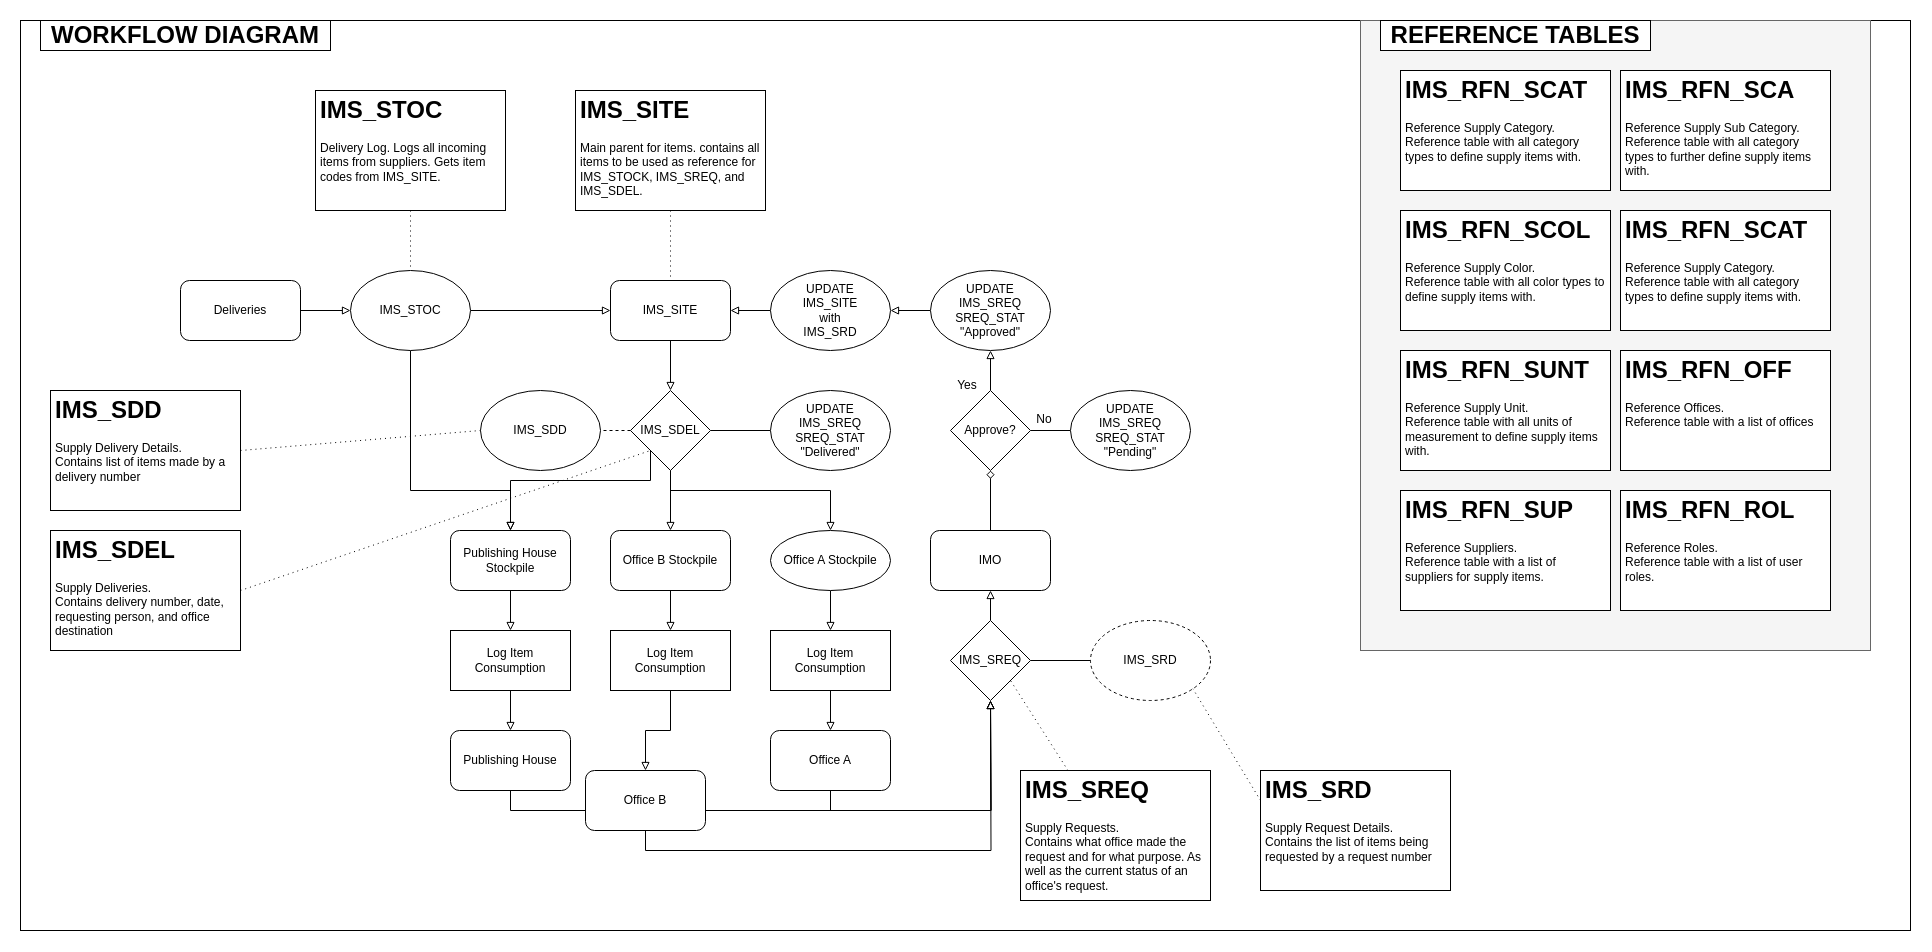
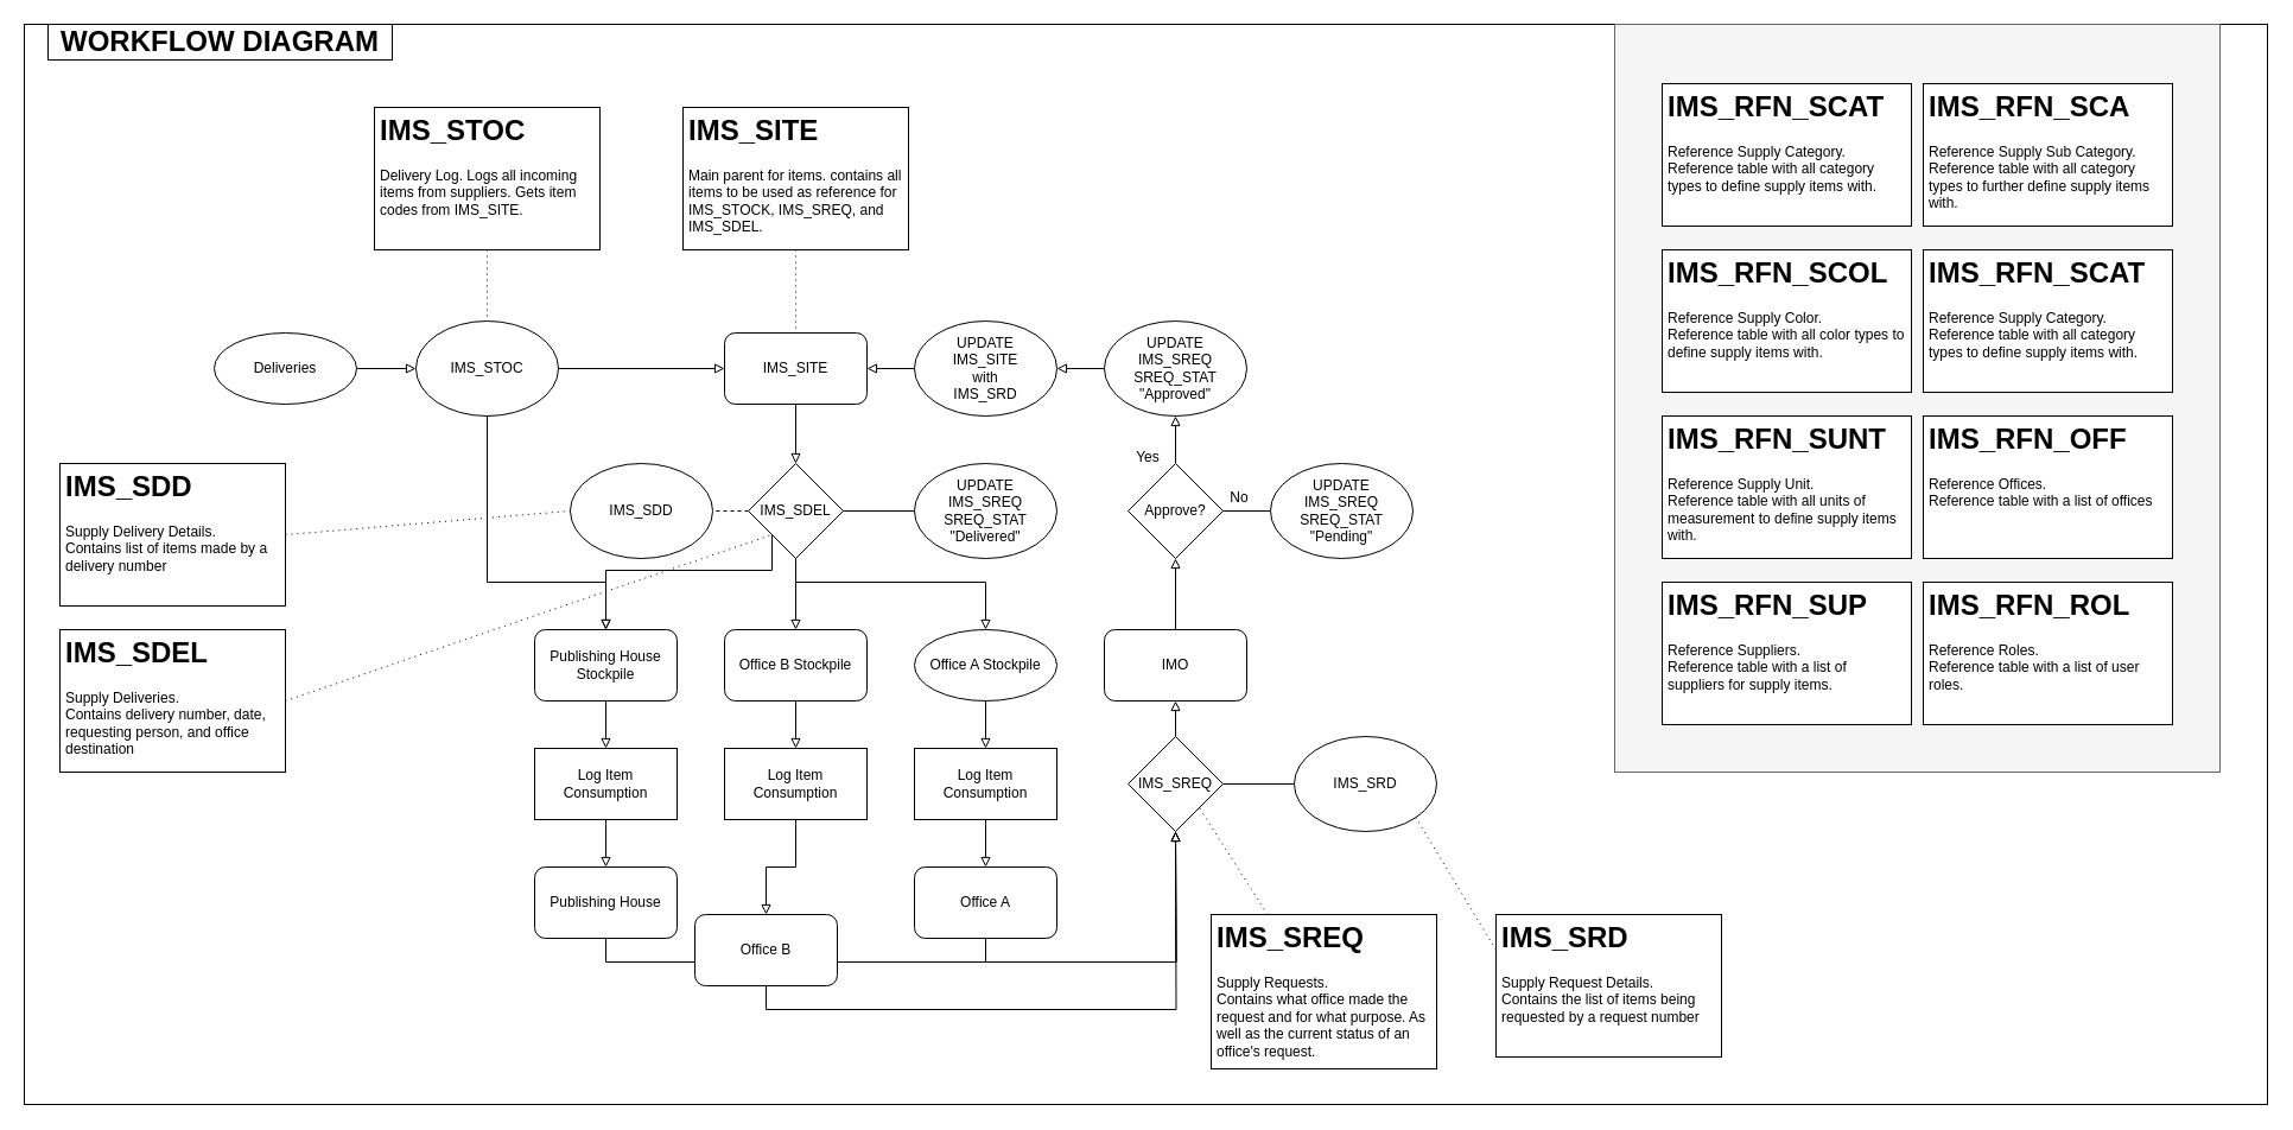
- <mxCell id="68" value="REFERENCE TABLES" style="text;html=1;strokeColor=default;fillColor=default;align=center;verticalAlign=middle;whiteSpace=wrap;rounded=0;strokeWidth=1;fontSize=24;fontStyle=1" parent="1" vertex="1"><mxGeometry x="1380" y="20" width="270" height="30" as="geometry" /></mxCell>
- <mxCell id="5" value="Deliveries" style="rounded=1;whiteSpace=wrap;html=1;" parent="1" vertex="1"><mxGeometry x="180" y="280" width="120" height="60" as="geometry" /></mxCell>
+ <mxCell id="5" value="Deliveries" style="ellipse;whiteSpace=wrap;html=1;" parent="1" vertex="1"><mxGeometry x="180" y="280" width="120" height="60" as="geometry" /></mxCell>
- <mxCell id="10" style="edgeStyle=orthogonalEdgeStyle;rounded=0;orthogonalLoop=1;jettySize=auto;html=1;exitX=0.5;exitY=0;exitDx=0;exitDy=0;entryX=0.5;entryY=1;entryDx=0;entryDy=0;endArrow=diamond;endFill=0;" parent="1" source="11" target="41" edge="1"><mxGeometry relative="1" as="geometry"><mxPoint x="990" y="460" as="targetPoint" /></mxGeometry></mxCell>
+ <mxCell id="10" style="edgeStyle=orthogonalEdgeStyle;rounded=0;orthogonalLoop=1;jettySize=auto;html=1;exitX=0.5;exitY=0;exitDx=0;exitDy=0;entryX=0.5;entryY=1;entryDx=0;entryDy=0;endArrow=block;endFill=0;" parent="1" source="11" target="41" edge="1"><mxGeometry relative="1" as="geometry"><mxPoint x="990" y="460" as="targetPoint" /></mxGeometry></mxCell>
- <mxCell id="42" value="IMS_SRD" style="ellipse;whiteSpace=wrap;html=1;dashed=1;" parent="1" vertex="1"><mxGeometry x="1090" y="620" width="120" height="80" as="geometry" /></mxCell>
+ <mxCell id="42" value="IMS_SRD" style="ellipse;whiteSpace=wrap;html=1;" parent="1" vertex="1"><mxGeometry x="1090" y="620" width="120" height="80" as="geometry" /></mxCell>
